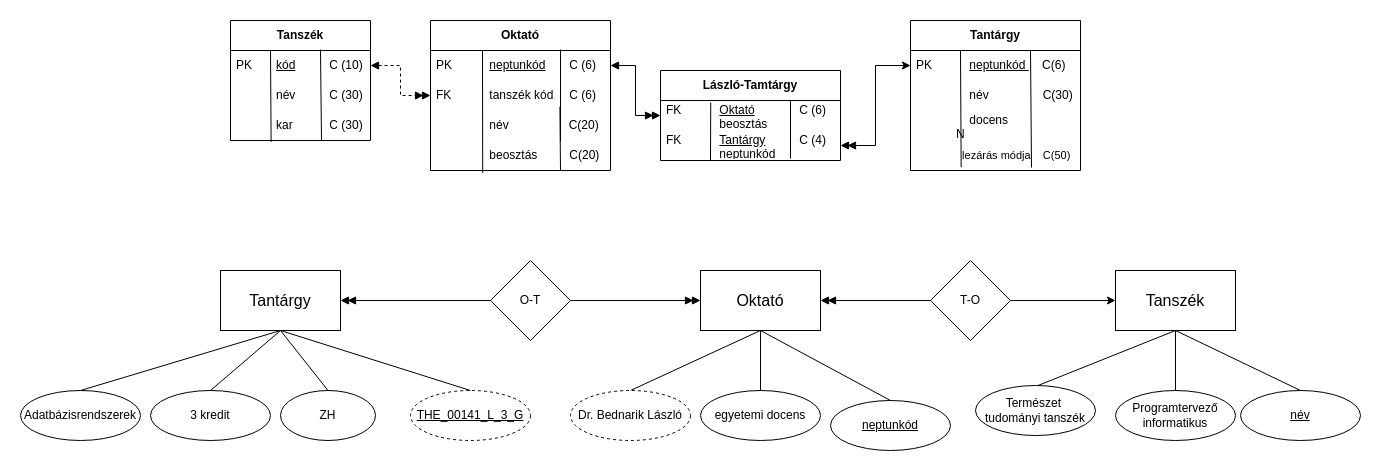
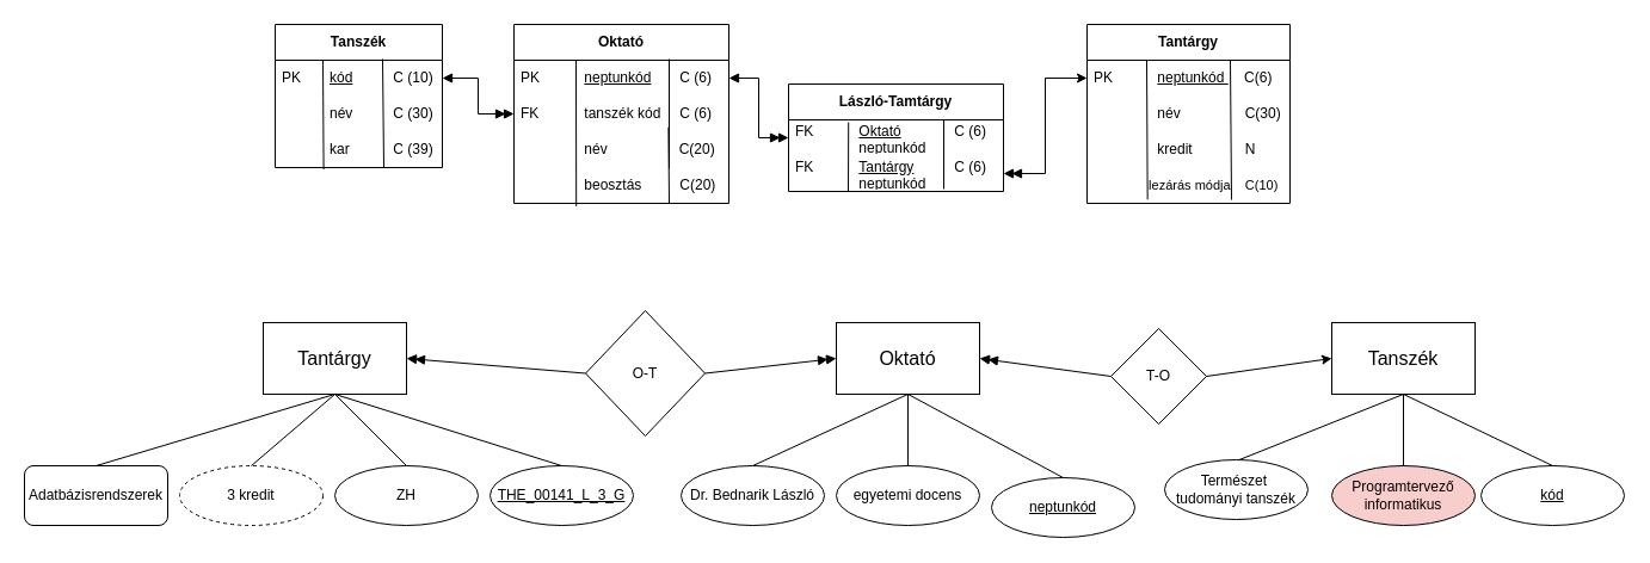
- <mxCell id="52" style="edgeStyle=orthogonalEdgeStyle;rounded=0;orthogonalLoop=1;jettySize=auto;html=1;exitX=1;exitY=0.5;exitDx=0;exitDy=0;entryX=0;entryY=0.5;entryDx=0;entryDy=0;startArrow=block;startFill=1;endArrow=doubleBlock;endFill=1;dashed=1;" edge="1" parent="1" source="34" target="41"><mxGeometry relative="1" as="geometry" /></mxCell>
+ <mxCell id="52" style="edgeStyle=orthogonalEdgeStyle;rounded=0;orthogonalLoop=1;jettySize=auto;html=1;exitX=1;exitY=0.5;exitDx=0;exitDy=0;entryX=0;entryY=0.5;entryDx=0;entryDy=0;startArrow=block;startFill=1;endArrow=doubleBlock;endFill=1;" edge="1" parent="1" source="34" target="41"><mxGeometry relative="1" as="geometry" /></mxCell>
- <mxCell id="54" value="FK&lt;span style=&quot;white-space: pre;&quot;&gt;&#09;&lt;/span&gt;&lt;span style=&quot;white-space: pre;&quot;&gt;&#09;&lt;/span&gt;&lt;u&gt;Oktató&lt;/u&gt;&lt;span style=&quot;text-decoration-line: underline; white-space: pre;&quot;&gt;&#09;&lt;/span&gt;&lt;span style=&quot;text-decoration-line: underline; white-space: pre;&quot;&gt;&#09;&lt;/span&gt;C (6)&lt;div&gt;&lt;u&gt;&lt;span style=&quot;white-space: pre;&quot;&gt;&#09;&lt;/span&gt;&lt;span style=&quot;white-space: pre;&quot;&gt;&#09;&lt;/span&gt;beosztás&lt;span style=&quot;white-space: pre;&quot;&gt;&#09;&lt;/span&gt;&lt;br&gt;&lt;/u&gt;&lt;/div&gt;" style="text;strokeColor=none;fillColor=none;align=left;verticalAlign=middle;spacingLeft=4;spacingRight=4;overflow=hidden;points=[[0,0.5],[1,0.5]];portConstraint=eastwest;rotatable=0;whiteSpace=wrap;html=1;" vertex="1" parent="53"><mxGeometry y="30" width="180" height="30" as="geometry" /></mxCell>
+ <mxCell id="54" value="FK&lt;span style=&quot;white-space: pre;&quot;&gt;&#09;&lt;/span&gt;&lt;span style=&quot;white-space: pre;&quot;&gt;&#09;&lt;/span&gt;&lt;u&gt;Oktató&lt;/u&gt;&lt;span style=&quot;text-decoration-line: underline; white-space: pre;&quot;&gt;&#09;&lt;/span&gt;&lt;span style=&quot;text-decoration-line: underline; white-space: pre;&quot;&gt;&#09;&lt;/span&gt;C (6)&lt;div&gt;&lt;u&gt;&lt;span style=&quot;white-space: pre;&quot;&gt;&#09;&lt;/span&gt;&lt;span style=&quot;white-space: pre;&quot;&gt;&#09;&lt;/span&gt;neptunkód&lt;span style=&quot;white-space: pre;&quot;&gt;&#09;&lt;/span&gt;&lt;br&gt;&lt;/u&gt;&lt;/div&gt;" style="text;strokeColor=none;fillColor=none;align=left;verticalAlign=middle;spacingLeft=4;spacingRight=4;overflow=hidden;points=[[0,0.5],[1,0.5]];portConstraint=eastwest;rotatable=0;whiteSpace=wrap;html=1;" vertex="1" parent="53"><mxGeometry y="30" width="180" height="30" as="geometry" /></mxCell>
- <mxCell id="36" value="&lt;blockquote style=&quot;margin: 0 0 0 40px; border: none; padding: 0px;&quot;&gt;kar&lt;span style=&quot;white-space: pre;&quot;&gt;&#09;&lt;/span&gt;&lt;span style=&quot;white-space: pre;&quot;&gt;&#09;&lt;/span&gt;C (30)&lt;/blockquote&gt;" style="text;strokeColor=none;fillColor=none;align=left;verticalAlign=middle;spacingLeft=4;spacingRight=4;overflow=hidden;points=[[0,0.5],[1,0.5]];portConstraint=eastwest;rotatable=0;whiteSpace=wrap;html=1;" vertex="1" parent="31"><mxGeometry y="90" width="140" height="30" as="geometry" /></mxCell>
+ <mxCell id="36" value="&lt;blockquote style=&quot;margin: 0 0 0 40px; border: none; padding: 0px;&quot;&gt;kar&lt;span style=&quot;white-space: pre;&quot;&gt;&#09;&lt;/span&gt;&lt;span style=&quot;white-space: pre;&quot;&gt;&#09;&lt;/span&gt;C (39)&lt;/blockquote&gt;" style="text;strokeColor=none;fillColor=none;align=left;verticalAlign=middle;spacingLeft=4;spacingRight=4;overflow=hidden;points=[[0,0.5],[1,0.5]];portConstraint=eastwest;rotatable=0;whiteSpace=wrap;html=1;" vertex="1" parent="31"><mxGeometry y="90" width="140" height="30" as="geometry" /></mxCell>
- <mxCell id="50" value="&lt;blockquote style=&quot;margin: 0 0 0 40px; border: none; padding: 0px;&quot;&gt;&amp;nbsp; &amp;nbsp; docens&lt;span style=&quot;white-space: pre;&quot;&gt;&#09;&lt;/span&gt;&lt;span style=&quot;white-space: pre;&quot;&gt;&#09;&lt;/span&gt;&amp;nbsp; N&lt;/blockquote&gt;" style="text;strokeColor=none;fillColor=none;align=left;verticalAlign=middle;spacingLeft=4;spacingRight=4;overflow=hidden;points=[[0,0.5],[1,0.5]];portConstraint=eastwest;rotatable=0;whiteSpace=wrap;html=1;" vertex="1" parent="45"><mxGeometry y="90" width="170" height="30" as="geometry" /></mxCell>
+ <mxCell id="50" value="&lt;blockquote style=&quot;margin: 0 0 0 40px; border: none; padding: 0px;&quot;&gt;&amp;nbsp; &amp;nbsp; kredit&lt;span style=&quot;white-space: pre;&quot;&gt;&#09;&lt;/span&gt;&lt;span style=&quot;white-space: pre;&quot;&gt;&#09;&lt;/span&gt;&amp;nbsp; N&lt;/blockquote&gt;" style="text;strokeColor=none;fillColor=none;align=left;verticalAlign=middle;spacingLeft=4;spacingRight=4;overflow=hidden;points=[[0,0.5],[1,0.5]];portConstraint=eastwest;rotatable=0;whiteSpace=wrap;html=1;" vertex="1" parent="45"><mxGeometry y="90" width="170" height="30" as="geometry" /></mxCell>
- <mxCell id="57" value="FK&lt;span style=&quot;white-space: pre;&quot;&gt;&#09;&lt;/span&gt;&lt;span style=&quot;white-space: pre;&quot;&gt;&#09;&lt;/span&gt;&lt;u&gt;Tantárgy&lt;span style=&quot;white-space: pre;&quot;&gt;&#09;&lt;/span&gt;&lt;span style=&quot;white-space: pre;&quot;&gt;&#09;&lt;/span&gt;&lt;/u&gt;C (4)&lt;div&gt;&lt;u&gt;&lt;span style=&quot;white-space: pre;&quot;&gt;&#09;&lt;/span&gt;&lt;span style=&quot;white-space: pre;&quot;&gt;&#09;&lt;/span&gt;neptunkód&lt;span style=&quot;white-space: pre;&quot;&gt;&#09;&lt;/span&gt;&lt;/u&gt;&lt;/div&gt;" style="text;strokeColor=none;fillColor=none;align=left;verticalAlign=middle;spacingLeft=4;spacingRight=4;overflow=hidden;points=[[0,0.5],[1,0.5]];portConstraint=eastwest;rotatable=0;whiteSpace=wrap;html=1;" vertex="1" parent="53"><mxGeometry y="60" width="180" height="30" as="geometry" /></mxCell>
+ <mxCell id="57" value="FK&lt;span style=&quot;white-space: pre;&quot;&gt;&#09;&lt;/span&gt;&lt;span style=&quot;white-space: pre;&quot;&gt;&#09;&lt;/span&gt;&lt;u&gt;Tantárgy&lt;span style=&quot;white-space: pre;&quot;&gt;&#09;&lt;/span&gt;&lt;span style=&quot;white-space: pre;&quot;&gt;&#09;&lt;/span&gt;&lt;/u&gt;C (6)&lt;div&gt;&lt;u&gt;&lt;span style=&quot;white-space: pre;&quot;&gt;&#09;&lt;/span&gt;&lt;span style=&quot;white-space: pre;&quot;&gt;&#09;&lt;/span&gt;neptunkód&lt;span style=&quot;white-space: pre;&quot;&gt;&#09;&lt;/span&gt;&lt;/u&gt;&lt;/div&gt;" style="text;strokeColor=none;fillColor=none;align=left;verticalAlign=middle;spacingLeft=4;spacingRight=4;overflow=hidden;points=[[0,0.5],[1,0.5]];portConstraint=eastwest;rotatable=0;whiteSpace=wrap;html=1;" vertex="1" parent="53"><mxGeometry y="60" width="180" height="30" as="geometry" /></mxCell>
- <mxCell id="51" value="&lt;blockquote style=&quot;margin: 0 0 0 40px; border: none; padding: 0px;&quot;&gt;&lt;font style=&quot;font-size: 11px;&quot;&gt;&amp;nbsp; lezárás módja&amp;nbsp; &amp;nbsp; C(50)&lt;/font&gt;&lt;/blockquote&gt;" style="text;strokeColor=none;fillColor=none;align=left;verticalAlign=middle;spacingLeft=4;spacingRight=4;overflow=hidden;points=[[0,0.5],[1,0.5]];portConstraint=eastwest;rotatable=0;whiteSpace=wrap;html=1;" vertex="1" parent="45"><mxGeometry y="120" width="170" height="30" as="geometry" /></mxCell>
+ <mxCell id="51" value="&lt;blockquote style=&quot;margin: 0 0 0 40px; border: none; padding: 0px;&quot;&gt;&lt;font style=&quot;font-size: 11px;&quot;&gt;&amp;nbsp; lezárás módja&amp;nbsp; &amp;nbsp; C(10)&lt;/font&gt;&lt;/blockquote&gt;" style="text;strokeColor=none;fillColor=none;align=left;verticalAlign=middle;spacingLeft=4;spacingRight=4;overflow=hidden;points=[[0,0.5],[1,0.5]];portConstraint=eastwest;rotatable=0;whiteSpace=wrap;html=1;" vertex="1" parent="45"><mxGeometry y="120" width="170" height="30" as="geometry" /></mxCell>
- <mxCell id="25" value="O-T" style="rhombus;whiteSpace=wrap;html=1;" parent="1" vertex="1"><mxGeometry x="490" y="260" width="80" height="80" as="geometry" /></mxCell>
+ <mxCell id="25" value="O-T" style="rhombus;whiteSpace=wrap;html=1;" parent="1" vertex="1"><mxGeometry x="490" y="260" width="100" height="105" as="geometry" /></mxCell>
- <mxCell id="26" value="T-O" style="rhombus;whiteSpace=wrap;html=1;" parent="1" vertex="1"><mxGeometry x="930" y="260" width="80" height="80" as="geometry" /></mxCell>
+ <mxCell id="26" value="T-O" style="rhombus;whiteSpace=wrap;html=1;" parent="1" vertex="1"><mxGeometry x="930" y="275" width="80" height="80" as="geometry" /></mxCell>
- <mxCell id="5" value="Adatbázisrendszerek" style="ellipse;whiteSpace=wrap;html=1;" parent="1" vertex="1"><mxGeometry x="20" y="390" width="120" height="50" as="geometry" /></mxCell>
+ <mxCell id="5" value="Adatbázisrendszerek" style="whiteSpace=wrap;html=1;rounded=1;" parent="1" vertex="1"><mxGeometry x="20" y="390" width="120" height="50" as="geometry" /></mxCell>
- <mxCell id="6" value="3 kredit" style="ellipse;whiteSpace=wrap;html=1;" parent="1" vertex="1"><mxGeometry x="150" y="390" width="120" height="50" as="geometry" /></mxCell>
+ <mxCell id="6" value="3 kredit" style="ellipse;whiteSpace=wrap;html=1;dashed=1;" parent="1" vertex="1"><mxGeometry x="150" y="390" width="120" height="50" as="geometry" /></mxCell>
- <mxCell id="7" value="ZH" style="ellipse;whiteSpace=wrap;html=1;" parent="1" vertex="1"><mxGeometry x="280" y="390" width="95" height="50" as="geometry" /></mxCell>
+ <mxCell id="7" value="ZH" style="ellipse;whiteSpace=wrap;html=1;" parent="1" vertex="1"><mxGeometry x="280" y="390" width="120" height="50" as="geometry" /></mxCell>
- <mxCell id="8" value="&lt;u&gt;THE_00141_L_3_G&lt;/u&gt;" style="ellipse;whiteSpace=wrap;html=1;dashed=1;" parent="1" vertex="1"><mxGeometry x="410" y="390" width="120" height="50" as="geometry" /></mxCell>
+ <mxCell id="8" value="&lt;u&gt;THE_00141_L_3_G&lt;/u&gt;" style="ellipse;whiteSpace=wrap;html=1;" parent="1" vertex="1"><mxGeometry x="410" y="390" width="120" height="50" as="geometry" /></mxCell>
- <mxCell id="18" value="Dr. Bednarik László" style="ellipse;whiteSpace=wrap;html=1;dashed=1;" parent="1" vertex="1"><mxGeometry x="570" y="390" width="120" height="50" as="geometry" /></mxCell>
+ <mxCell id="18" value="Dr. Bednarik László" style="ellipse;whiteSpace=wrap;html=1;" parent="1" vertex="1"><mxGeometry x="570" y="390" width="120" height="50" as="geometry" /></mxCell>
- <mxCell id="19" value="Programtervező&lt;div&gt;informatikus&lt;/div&gt;" style="ellipse;whiteSpace=wrap;html=1;" parent="1" vertex="1"><mxGeometry x="1115" y="390" width="120" height="50" as="geometry" /></mxCell>
+ <mxCell id="19" value="Programtervező&lt;div&gt;informatikus&lt;/div&gt;" style="ellipse;whiteSpace=wrap;html=1;fillColor=#f8cecc;" parent="1" vertex="1"><mxGeometry x="1115" y="390" width="120" height="50" as="geometry" /></mxCell>
- <mxCell id="20" value="&lt;u&gt;név&lt;/u&gt;" style="ellipse;whiteSpace=wrap;html=1;" parent="1" vertex="1"><mxGeometry x="1240" y="390" width="120" height="50" as="geometry" /></mxCell>
+ <mxCell id="20" value="&lt;u&gt;kód&lt;/u&gt;" style="ellipse;whiteSpace=wrap;html=1;" parent="1" vertex="1"><mxGeometry x="1240" y="390" width="120" height="50" as="geometry" /></mxCell>
